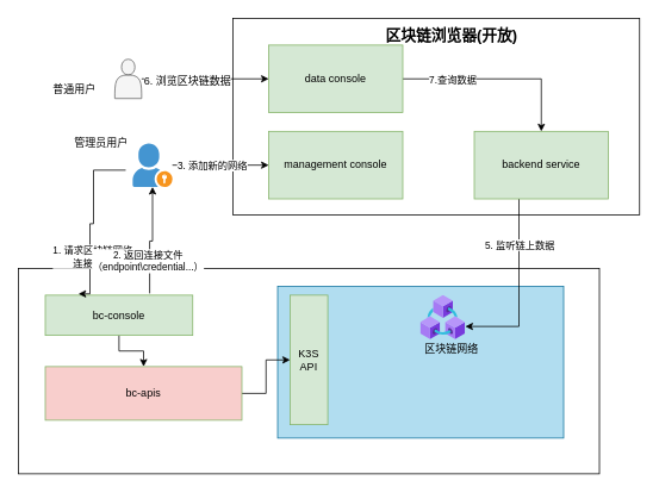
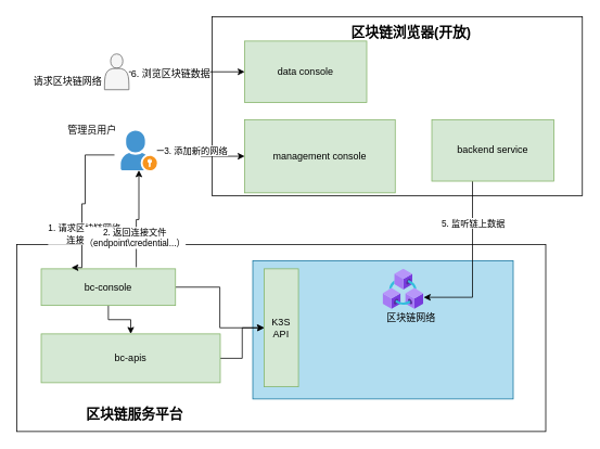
- <mxCell id="16" style="edgeStyle=orthogonalEdgeStyle;rounded=0;html=1;" edge="1" parent="1" source="18" target="23"><mxGeometry relative="1" as="geometry" /></mxCell>
- <mxCell id="17" value="7.查询数据" style="edgeLabel;html=1;align=center;verticalAlign=middle;resizable=0;points=[];" vertex="1" connectable="0" parent="16"><mxGeometry x="-0.485" y="-1" relative="1" as="geometry"><mxPoint as="offset" /></mxGeometry></mxCell>
- <mxCell id="29" value="普通用户" style="text;strokeColor=none;align=center;fillColor=none;html=1;verticalAlign=middle;whiteSpace=wrap;rounded=0;fontSize=12;" vertex="1" parent="1"><mxGeometry x="37.8" y="80" width="90" height="40" as="geometry" /></mxCell>
+ <mxCell id="29" value="请求区块链网络" style="text;strokeColor=none;align=center;fillColor=none;html=1;verticalAlign=middle;whiteSpace=wrap;rounded=0;fontSize=12;" vertex="1" parent="1"><mxGeometry x="37.8" y="80" width="90" height="40" as="geometry" /></mxCell>
- <mxCell id="5" value="management console" style="rounded=0;whiteSpace=wrap;html=1;fillColor=#d5e8d4;strokeColor=#82b366;" vertex="1" parent="1"><mxGeometry x="300" y="146.6" width="150" height="75.6" as="geometry" /></mxCell>
+ <mxCell id="5" value="management console" style="rounded=0;whiteSpace=wrap;html=1;fillColor=#d5e8d4;strokeColor=#82b366;" vertex="1" parent="1"><mxGeometry x="300" y="146.6" width="185" height="90" as="geometry" /></mxCell>
+ <mxCell id="6" style="edgeStyle=orthogonalEdgeStyle;rounded=0;html=1;fontSize=12;entryX=0;entryY=0.5;entryDx=0;entryDy=0;" edge="1" parent="1" source="8" target="33"><mxGeometry relative="1" as="geometry" /></mxCell>
- <mxCell id="32" value="bc-apis" style="rounded=0;whiteSpace=wrap;html=1;fillColor=#f8cecc;strokeColor=#82b366;" vertex="1" parent="1"><mxGeometry x="50" y="410" width="220" height="60" as="geometry" /></mxCell>
+ <mxCell id="32" value="bc-apis" style="rounded=0;whiteSpace=wrap;html=1;fillColor=#d5e8d4;strokeColor=#82b366;" vertex="1" parent="1"><mxGeometry x="50" y="410" width="220" height="60" as="geometry" /></mxCell>
+ <mxCell id="27" value="区块链服务平台" style="text;strokeColor=none;align=center;fillColor=none;html=1;verticalAlign=middle;whiteSpace=wrap;rounded=0;fontStyle=1;fontSize=17;" vertex="1" parent="1"><mxGeometry x="40" y="490" width="250" height="40" as="geometry" /></mxCell>
